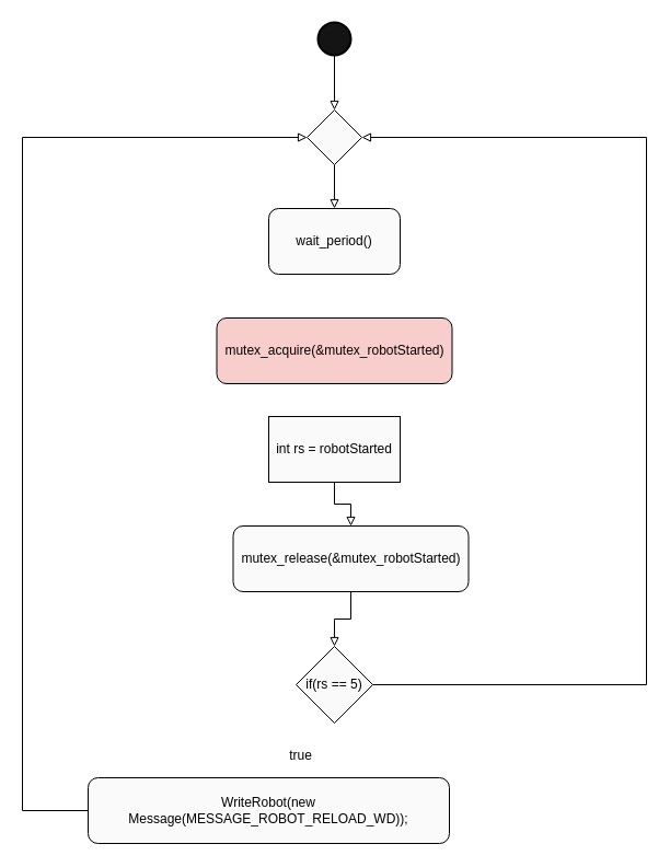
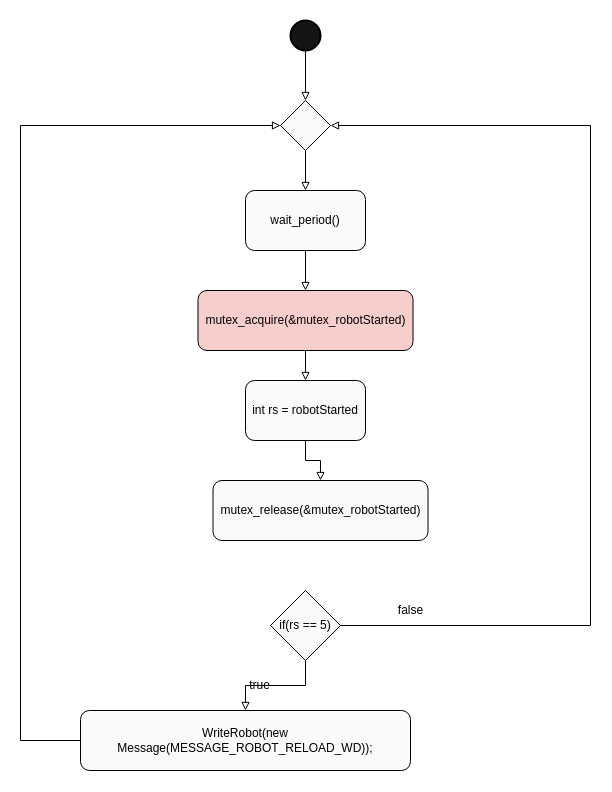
+ <mxCell id="6" style="edgeStyle=orthogonalEdgeStyle;rounded=0;orthogonalLoop=1;jettySize=auto;html=1;endArrow=block;endFill=0;" edge="1" parent="1" source="7" target="9"><mxGeometry relative="1" as="geometry"><mxPoint x="305" y="310" as="targetPoint" /></mxGeometry></mxCell>
+ <mxCell id="8" style="edgeStyle=orthogonalEdgeStyle;rounded=0;orthogonalLoop=1;jettySize=auto;html=1;endArrow=block;endFill=0;" edge="1" parent="1" source="9" target="11"><mxGeometry relative="1" as="geometry"><mxPoint x="305" y="410" as="targetPoint" /></mxGeometry></mxCell>
- <mxCell id="11" value="int rs = robotStarted" style="whiteSpace=wrap;html=1;fillColor=#FAFAFA;rounded=0;" vertex="1" parent="1"><mxGeometry x="245" y="380" width="120" height="60" as="geometry" /></mxCell>
+ <mxCell id="11" value="int rs = robotStarted" style="rounded=1;whiteSpace=wrap;html=1;fillColor=#FAFAFA;" vertex="1" parent="1"><mxGeometry x="245" y="380" width="120" height="60" as="geometry" /></mxCell>
- <mxCell id="12" style="edgeStyle=orthogonalEdgeStyle;rounded=0;orthogonalLoop=1;jettySize=auto;html=1;endArrow=block;endFill=0;" edge="1" parent="1" source="13" target="16"><mxGeometry relative="1" as="geometry"><mxPoint x="305" y="590" as="targetPoint" /></mxGeometry></mxCell>
+ <mxCell id="20" value="false" style="text;html=1;align=center;verticalAlign=middle;resizable=0;points=[];autosize=1;strokeColor=none;" vertex="1" parent="1"><mxGeometry x="390" y="600" width="40" height="20" as="geometry" /></mxCell>
+ <mxCell id="14" style="edgeStyle=orthogonalEdgeStyle;rounded=0;orthogonalLoop=1;jettySize=auto;html=1;endArrow=block;endFill=0;" edge="1" parent="1" source="16" target="18"><mxGeometry relative="1" as="geometry"><mxPoint x="305" y="710" as="targetPoint" /></mxGeometry></mxCell>
- <mxCell id="19" value="true" style="text;html=1;align=center;verticalAlign=middle;resizable=0;points=[];autosize=1;strokeColor=none;" vertex="1" parent="1"><mxGeometry x="254" y="680" width="40" height="20" as="geometry" /></mxCell>
+ <mxCell id="19" value="true" style="text;html=1;align=center;verticalAlign=middle;resizable=0;points=[];autosize=1;strokeColor=none;" vertex="1" parent="1"><mxGeometry x="239" y="675" width="40" height="20" as="geometry" /></mxCell>
